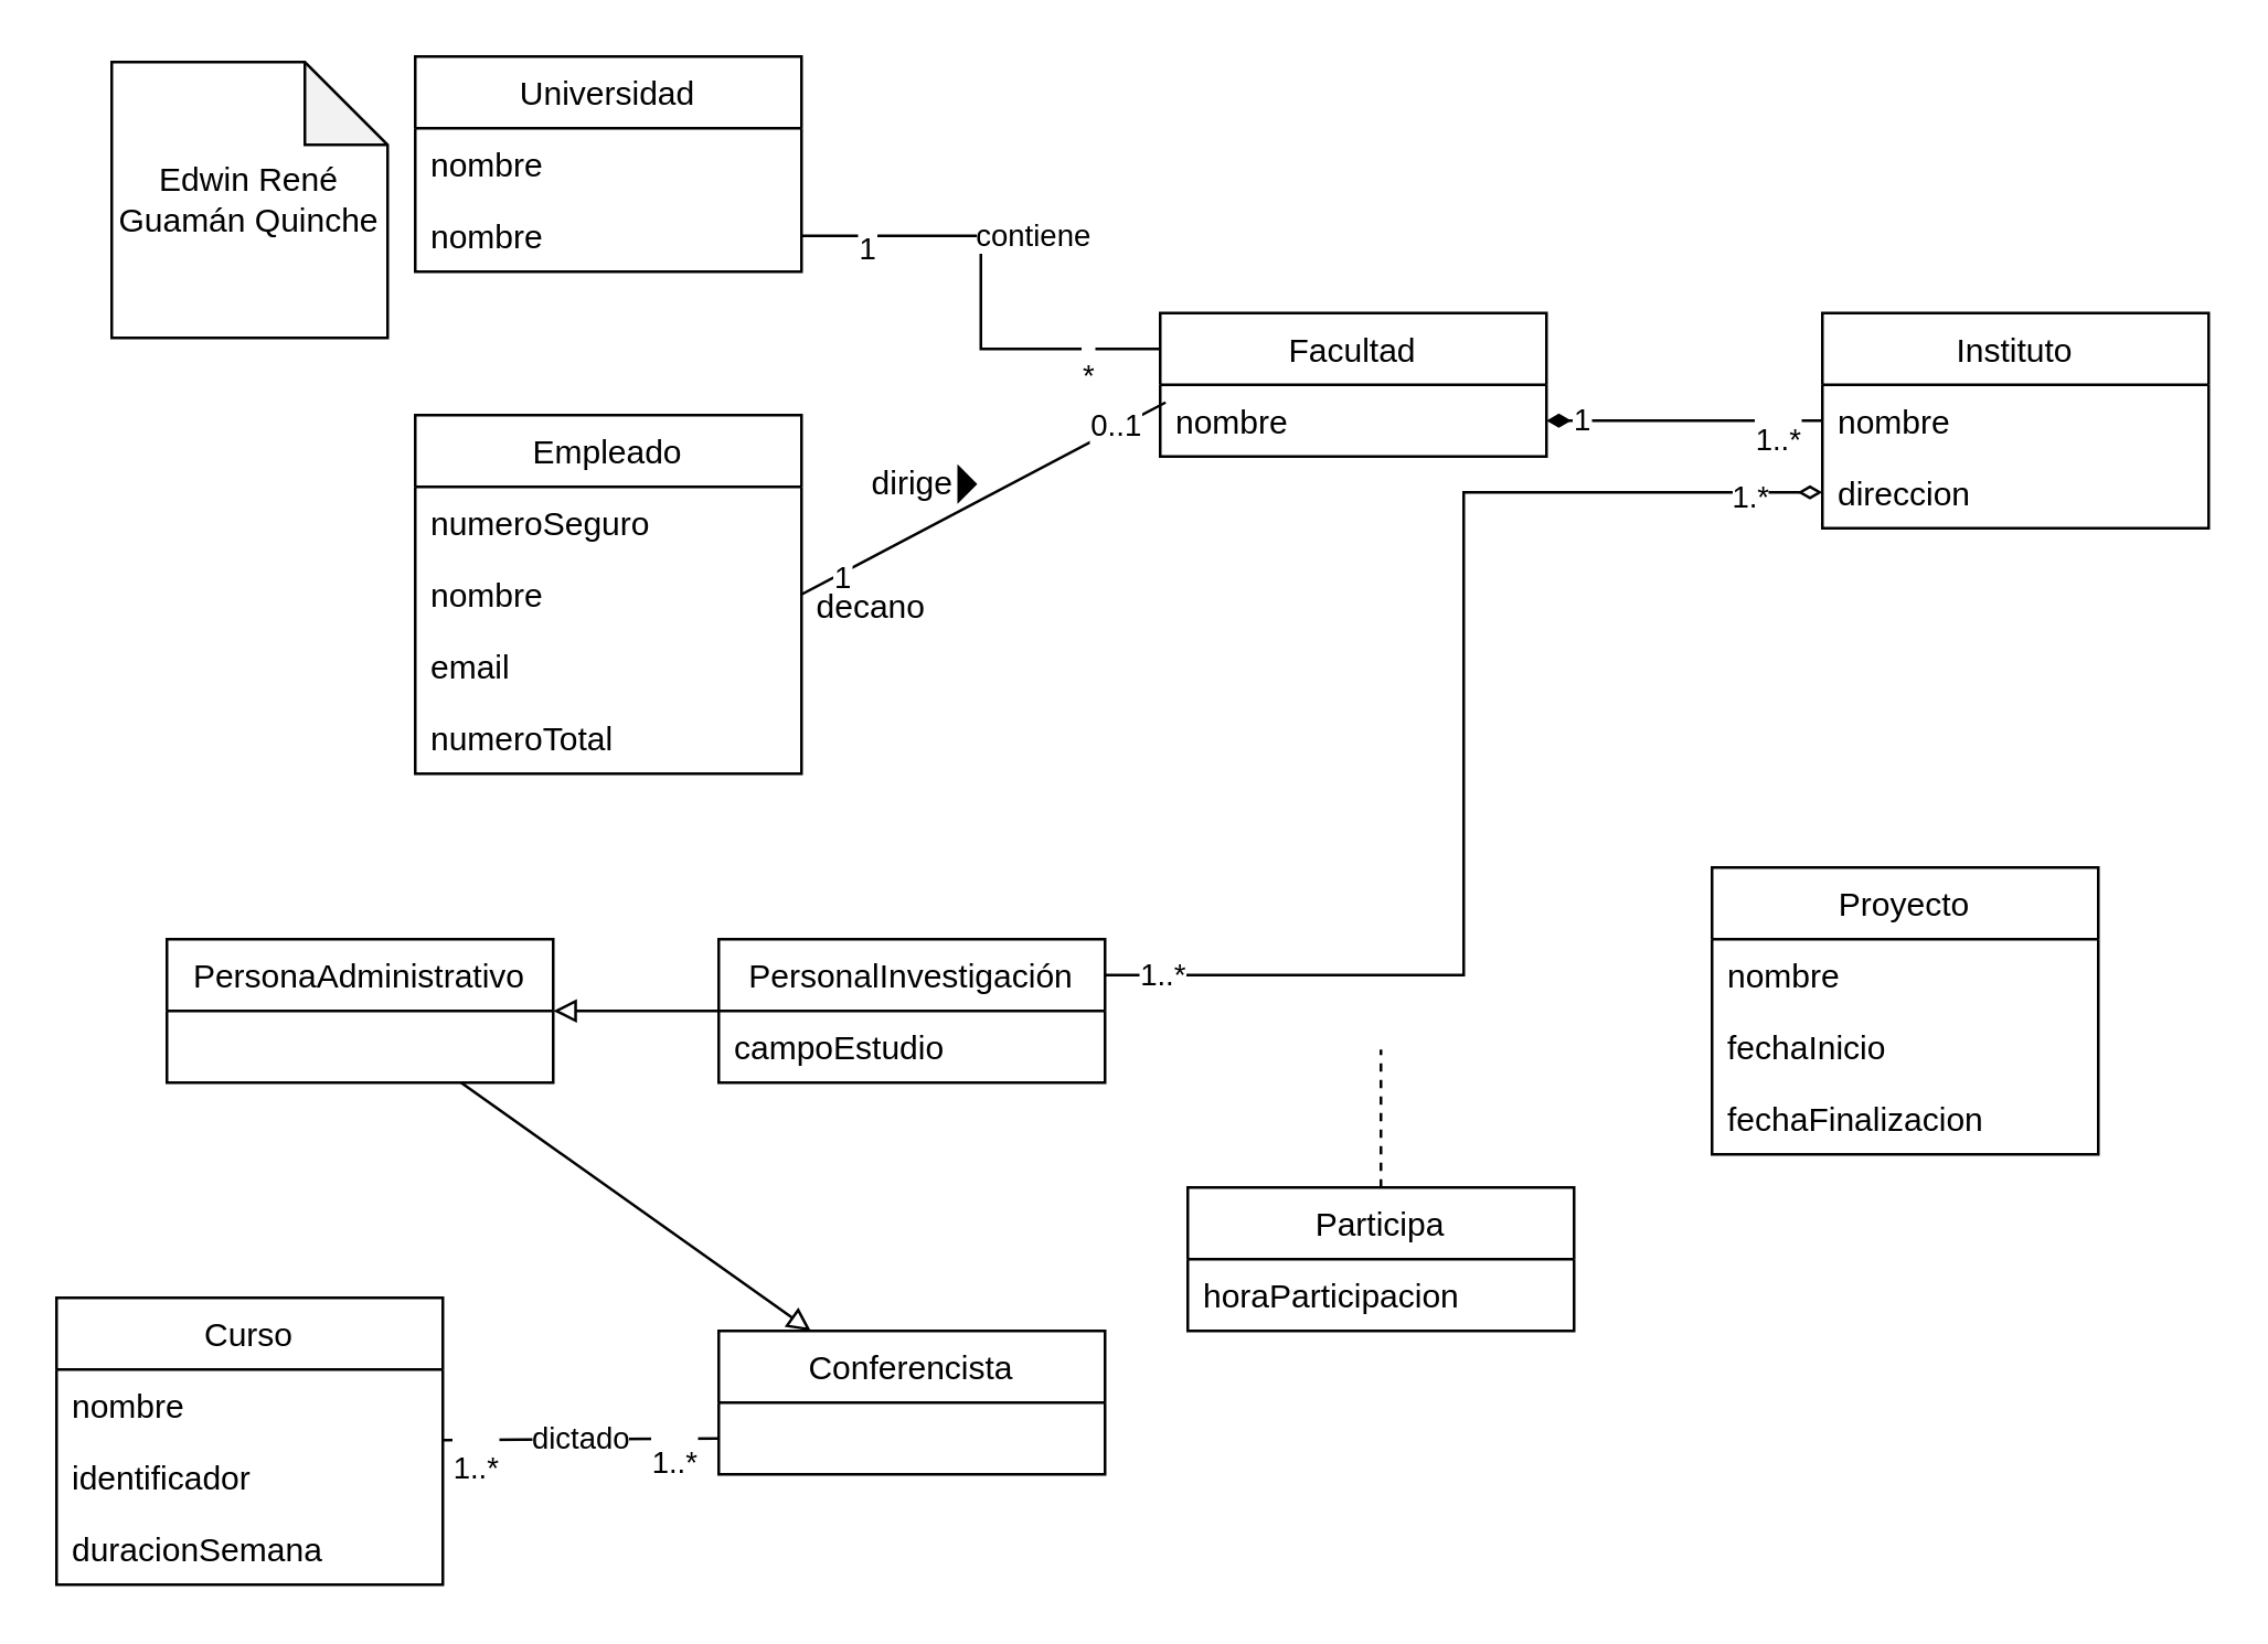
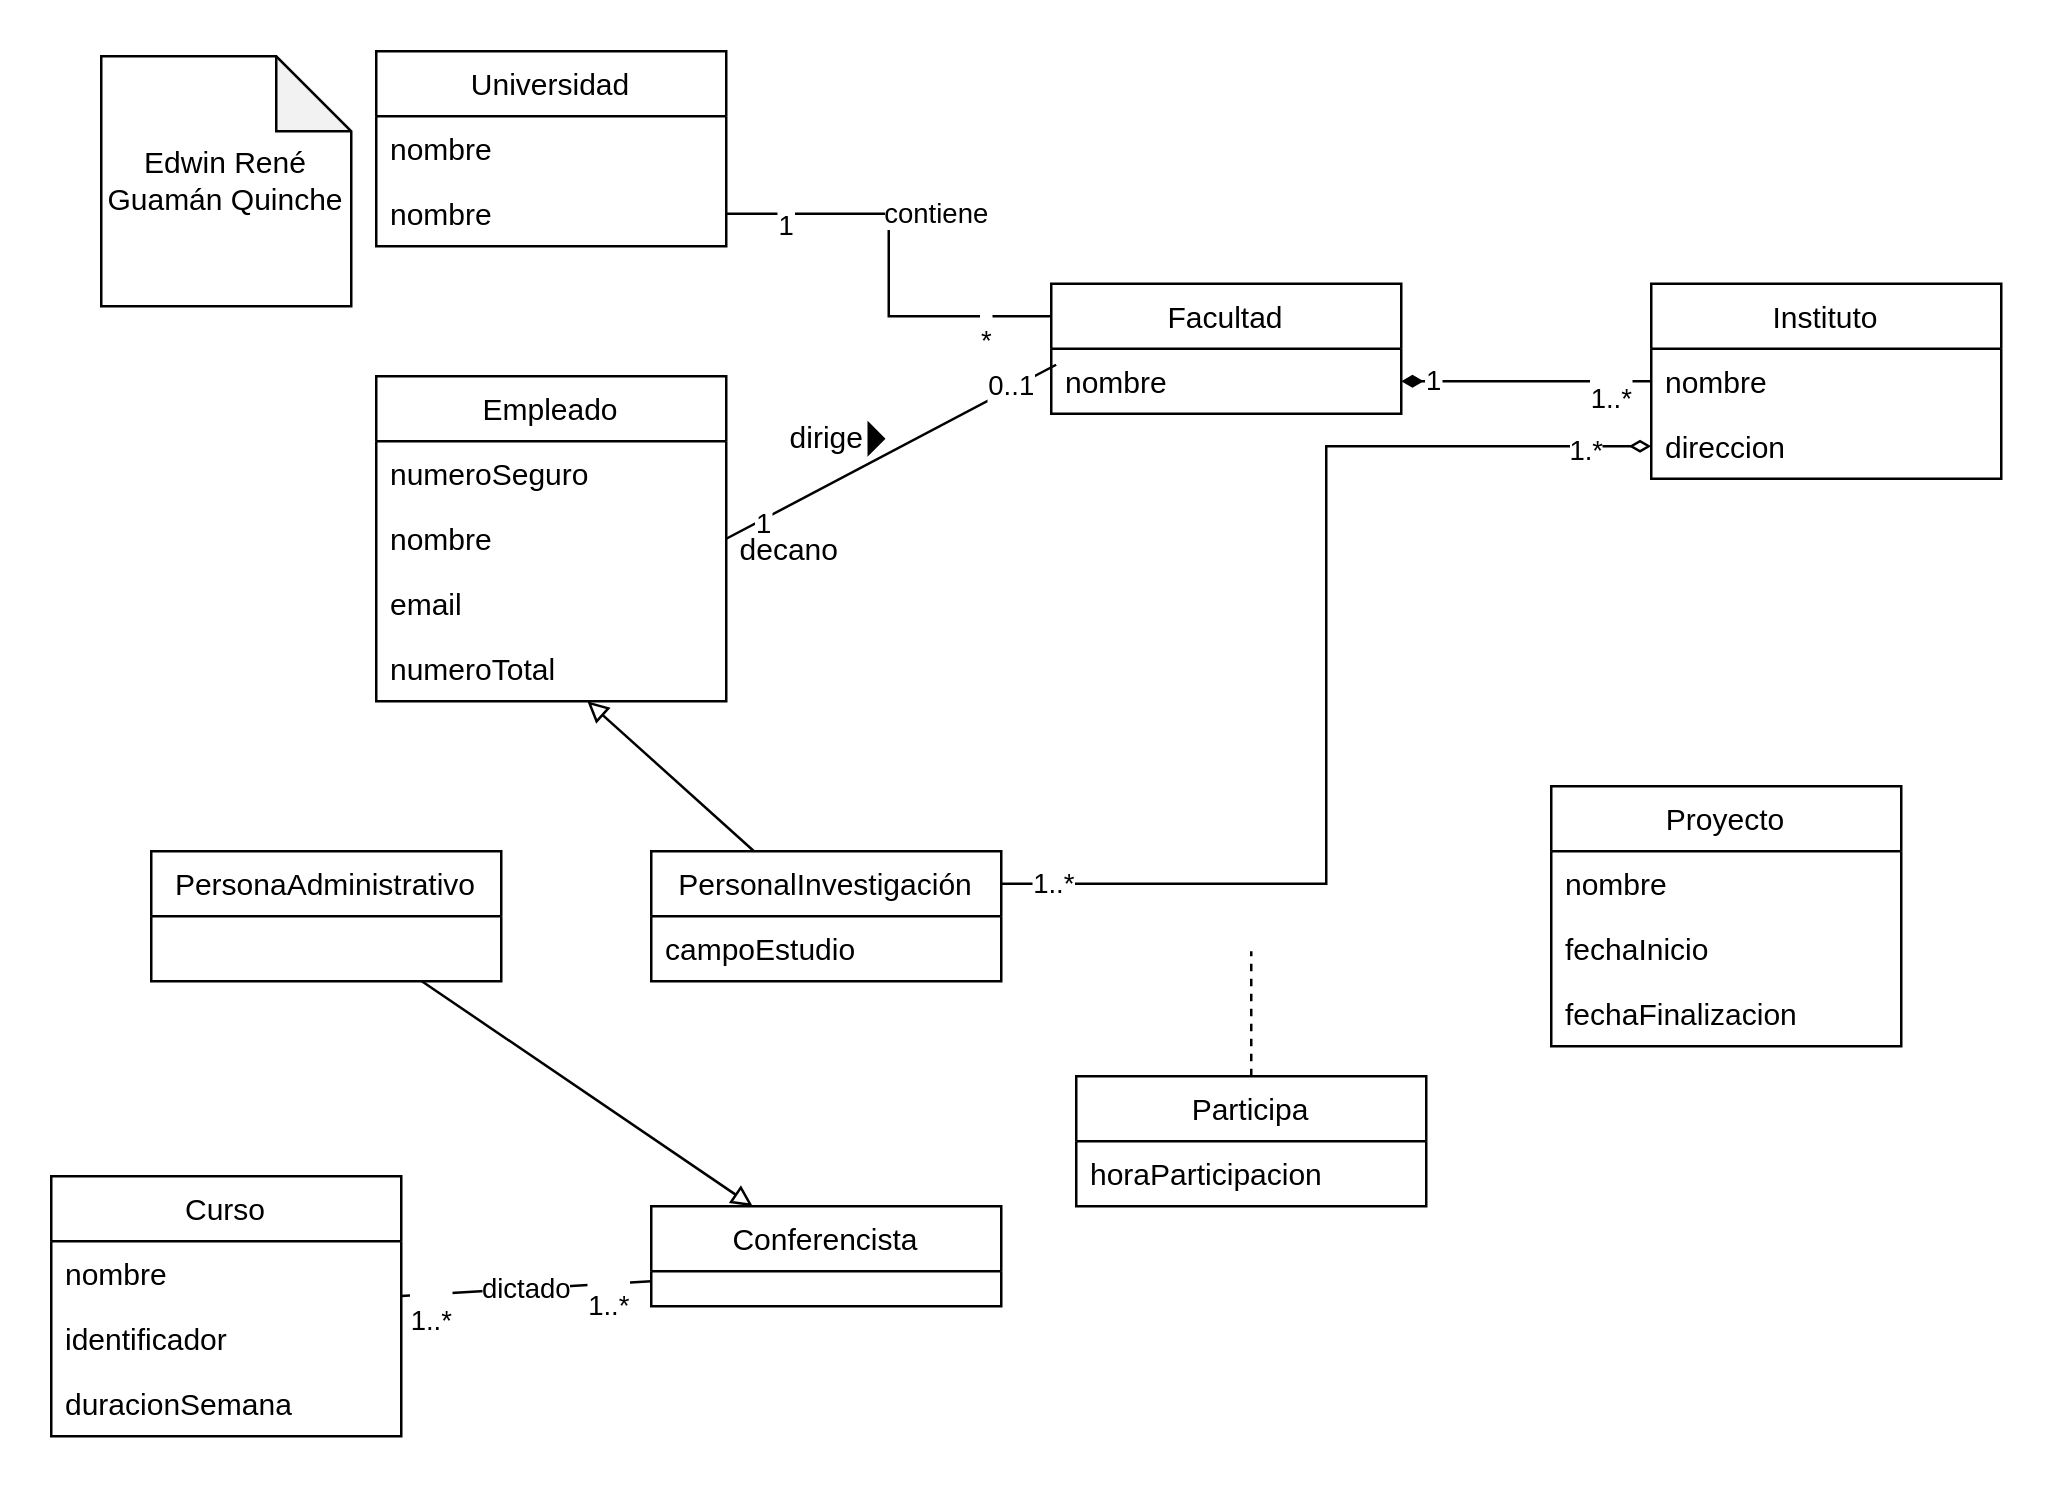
- <mxCell id="23" style="rounded=0;orthogonalLoop=1;jettySize=auto;html=1;endArrow=block;endFill=0;" parent="1" source="27" target="30" edge="1"><mxGeometry relative="1" as="geometry" /></mxCell>
+ <mxCell id="23" style="rounded=0;orthogonalLoop=1;jettySize=auto;html=1;endArrow=block;endFill=0;" parent="1" source="27" target="22" edge="1"><mxGeometry relative="1" as="geometry" /></mxCell>
- <mxCell id="42" value="Conferencista" style="swimlane;fontStyle=0;childLayout=stackLayout;horizontal=1;startSize=26;fillColor=none;horizontalStack=0;resizeParent=1;resizeParentMax=0;resizeLast=0;collapsible=1;marginBottom=0;" parent="1" vertex="1"><mxGeometry x="260" y="482" width="140" height="52" as="geometry" /></mxCell>
+ <mxCell id="42" value="Conferencista" style="swimlane;fontStyle=0;childLayout=stackLayout;horizontal=1;startSize=26;fillColor=none;horizontalStack=0;resizeParent=1;resizeParentMax=0;resizeLast=0;collapsible=1;marginBottom=0;" parent="1" vertex="1"><mxGeometry x="260" y="482" width="140" height="40" as="geometry" /></mxCell>
